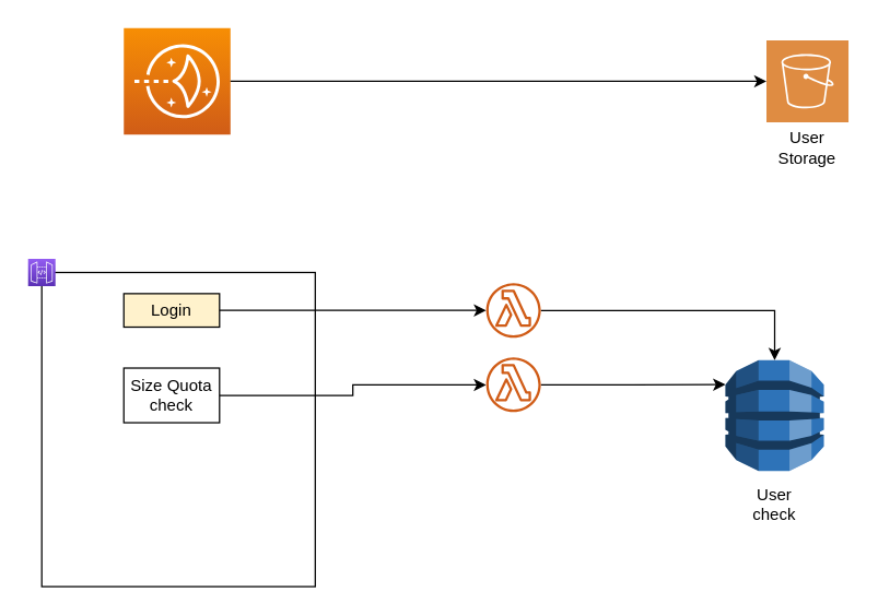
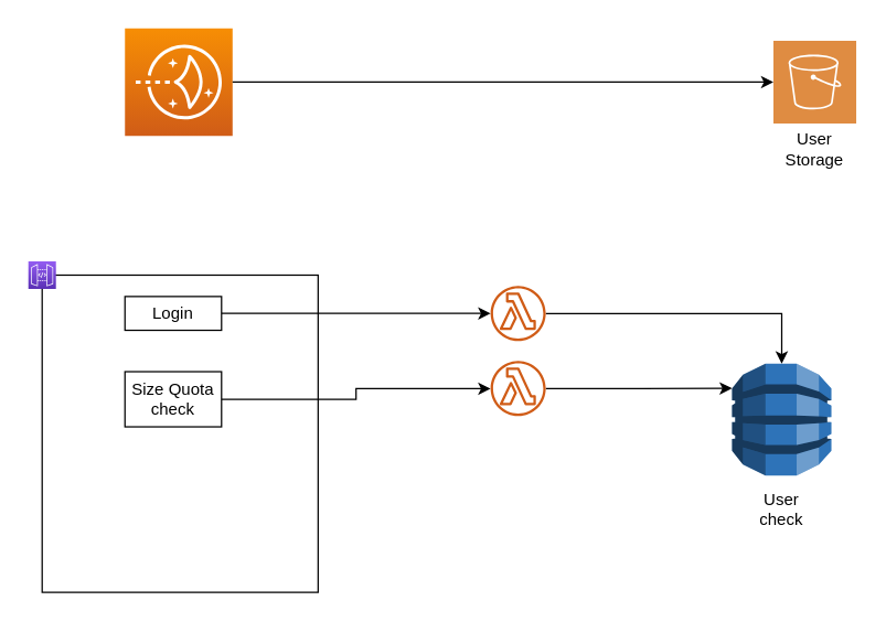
- <mxCell id="13" value="Login" style="rounded=0;whiteSpace=wrap;html=1;fillColor=#fff2cc;" vertex="1" parent="1"><mxGeometry x="90" y="214.5" width="70" height="24.5" as="geometry" /></mxCell>
+ <mxCell id="13" value="Login" style="rounded=0;whiteSpace=wrap;html=1;" vertex="1" parent="1"><mxGeometry x="90" y="214.5" width="70" height="24.5" as="geometry" /></mxCell>
